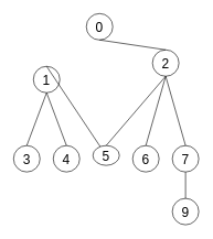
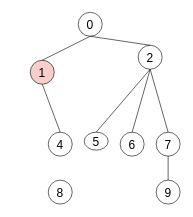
- <mxCell id="7" value="&lt;font style=&quot;font-size: 20px;&quot;&gt;1&lt;/font&gt;" style="ellipse;whiteSpace=wrap;html=1;aspect=fixed;" vertex="1" parent="1"><mxGeometry x="50" y="100" width="40" height="40" as="geometry" /></mxCell>
+ <mxCell id="7" value="&lt;font style=&quot;font-size: 20px;&quot;&gt;1&lt;/font&gt;" style="ellipse;whiteSpace=wrap;html=1;aspect=fixed;fillColor=#f8cecc;" vertex="1" parent="1"><mxGeometry x="50" y="100" width="40" height="40" as="geometry" /></mxCell>
- <mxCell id="13" value="" style="endArrow=none;html=1;rounded=0;exitX=0.5;exitY=0;exitDx=0;exitDy=0;" edge="1" parent="1" source="7" target="5"><mxGeometry width="50" height="50" relative="1" as="geometry"><mxPoint x="170" y="150" as="sourcePoint" /><mxPoint x="220" y="100" as="targetPoint" /></mxGeometry></mxCell>
+ <mxCell id="13" value="" style="endArrow=none;html=1;rounded=0;entryX=0.5;entryY=1;entryDx=0;entryDy=0;exitX=0.5;exitY=0;exitDx=0;exitDy=0;" edge="1" parent="1" source="7" target="2"><mxGeometry width="50" height="50" relative="1" as="geometry"><mxPoint x="170" y="150" as="sourcePoint" /><mxPoint x="220" y="100" as="targetPoint" /></mxGeometry></mxCell>
- <mxCell id="18" value="" style="endArrow=none;html=1;rounded=0;entryX=0.5;entryY=1;entryDx=0;entryDy=0;exitX=0.5;exitY=0;exitDx=0;exitDy=0;" edge="1" parent="1" source="8" target="7"><mxGeometry width="50" height="50" relative="1" as="geometry"><mxPoint x="130" y="230" as="sourcePoint" /><mxPoint x="180" y="180" as="targetPoint" /></mxGeometry></mxCell>
- <mxCell id="8" value="&lt;font style=&quot;font-size: 20px;&quot;&gt;3&lt;/font&gt;" style="ellipse;whiteSpace=wrap;html=1;aspect=fixed;" vertex="1" parent="1"><mxGeometry x="20" y="220" width="40" height="40" as="geometry" /></mxCell>
+ <mxCell id="11" value="&lt;font style=&quot;font-size: 20px;&quot;&gt;8&lt;/font&gt;" style="ellipse;whiteSpace=wrap;html=1;aspect=fixed;" vertex="1" parent="1"><mxGeometry x="80" y="300" width="40" height="40" as="geometry" /></mxCell>
